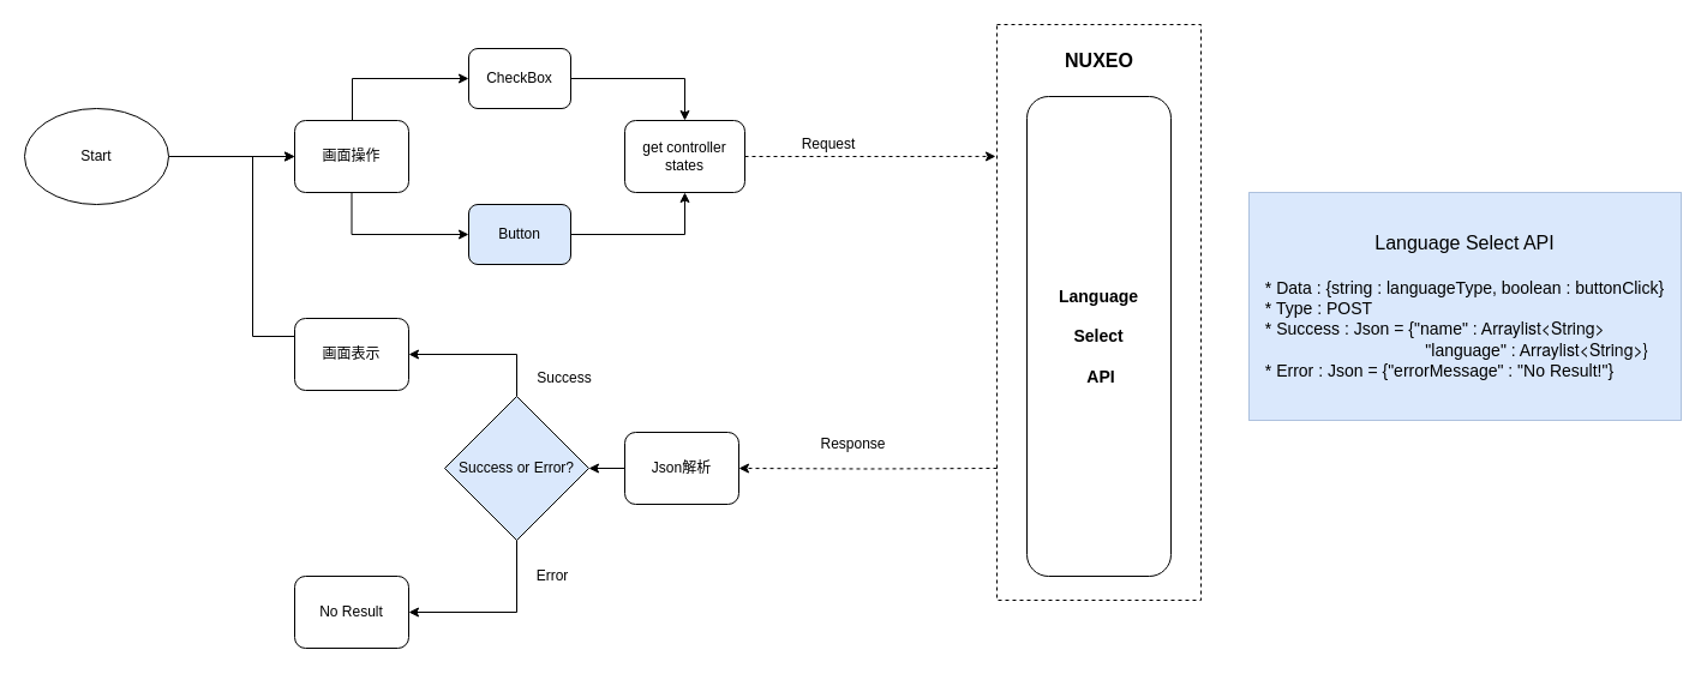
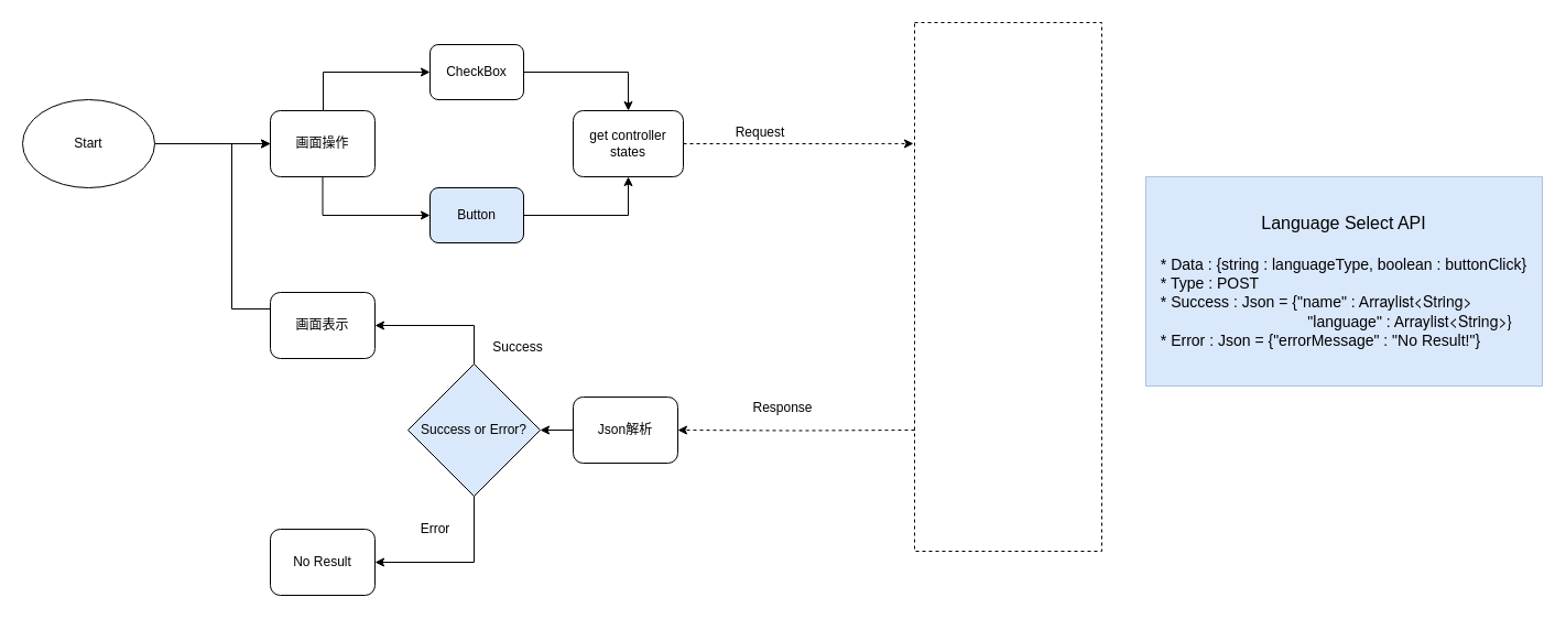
- <mxCell id="7" value="&lt;b&gt;&lt;font style=&quot;font-size: 16px&quot;&gt;NUXEO&lt;/font&gt;&lt;/b&gt;" style="text;html=1;align=center;verticalAlign=middle;resizable=0;points=[];autosize=1;" vertex="1" parent="1"><mxGeometry x="880" y="40" width="70" height="20" as="geometry" /></mxCell>
- <mxCell id="3" value="&lt;span style=&quot;font-size: 14px&quot;&gt;&lt;b&gt;Language&lt;br&gt;&lt;br&gt;Select&lt;br&gt;&lt;br&gt;&amp;nbsp;API&lt;/b&gt;&lt;/span&gt;" style="rounded=1;whiteSpace=wrap;html=1;fontSize=12;glass=0;strokeWidth=1;shadow=0;" vertex="1" parent="1"><mxGeometry x="855" y="80" width="120" height="400" as="geometry" /></mxCell>
- <mxCell id="26" value="Error" style="text;html=1;strokeColor=none;fillColor=none;align=center;verticalAlign=middle;whiteSpace=wrap;rounded=0;" vertex="1" parent="1"><mxGeometry x="440" y="470" width="40" height="20" as="geometry" /></mxCell>
+ <mxCell id="26" value="Error" style="text;html=1;strokeColor=none;fillColor=none;align=center;verticalAlign=middle;whiteSpace=wrap;rounded=0;" vertex="1" parent="1"><mxGeometry x="375" y="470" width="40" height="20" as="geometry" /></mxCell>
